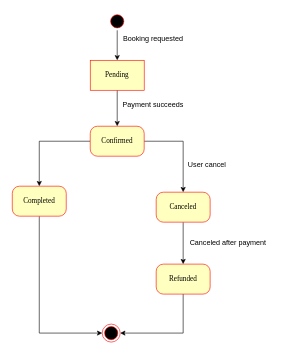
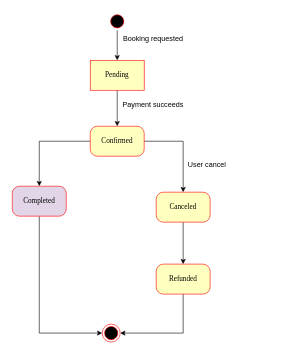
- <mxCell id="13" value="Completed" style="rounded=1;whiteSpace=wrap;html=1;arcSize=24;fillColor=#ffffc0;strokeColor=#ff0000;shadow=0;comic=0;labelBackgroundColor=none;fontFamily=Verdana;fontSize=12;fontColor=#000000;align=center;" vertex="1" parent="1"><mxGeometry x="20" y="310" width="90" height="50" as="geometry" /></mxCell>
+ <mxCell id="13" value="Completed" style="rounded=1;whiteSpace=wrap;html=1;arcSize=24;fillColor=#e1d5e7;strokeColor=#ff0000;shadow=0;comic=0;labelBackgroundColor=none;fontFamily=Verdana;fontSize=12;fontColor=#000000;align=center;" vertex="1" parent="1"><mxGeometry x="20" y="310" width="90" height="50" as="geometry" /></mxCell>
- <mxCell id="17" value="Canceled after payment" style="text;html=1;align=center;verticalAlign=middle;whiteSpace=wrap;rounded=0;" vertex="1" parent="1"><mxGeometry x="310" y="390" width="140" height="30" as="geometry" /></mxCell>
